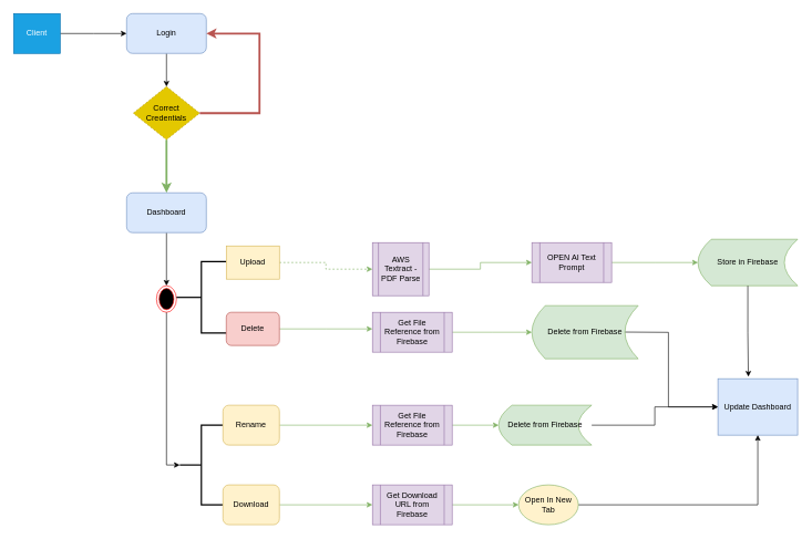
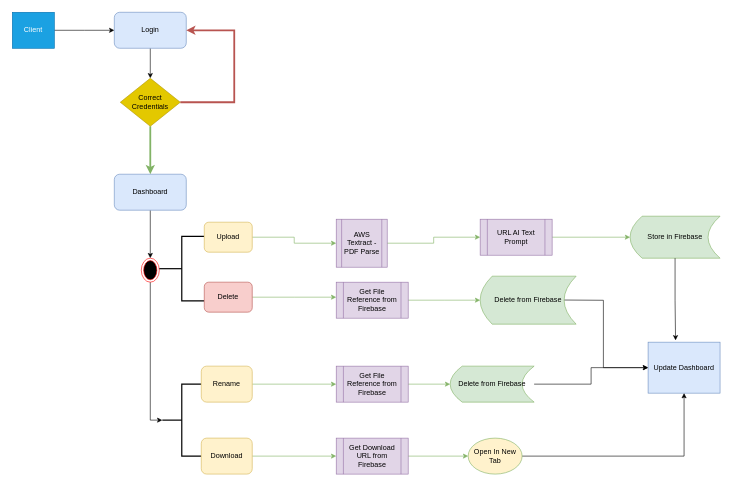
- <mxCell id="8" value="Correct Credentials" style="rhombus;whiteSpace=wrap;html=1;fillColor=#e3c800;fontColor=#000000;strokeColor=#B09500;dashed=1;" vertex="1" parent="1"><mxGeometry x="200" y="130" width="100" height="80" as="geometry" /></mxCell>
+ <mxCell id="8" value="Correct Credentials" style="rhombus;whiteSpace=wrap;html=1;fillColor=#e3c800;fontColor=#000000;strokeColor=#B09500;" vertex="1" parent="1"><mxGeometry x="200" y="130" width="100" height="80" as="geometry" /></mxCell>
- <mxCell id="15" value="Upload" style="whiteSpace=wrap;html=1;fillColor=#fff2cc;strokeColor=#d6b656;rounded=0;" vertex="1" parent="1"><mxGeometry x="340" y="370" width="80" height="50" as="geometry" /></mxCell>
+ <mxCell id="15" value="Upload" style="rounded=1;whiteSpace=wrap;html=1;fillColor=#fff2cc;strokeColor=#d6b656;" vertex="1" parent="1"><mxGeometry x="340" y="370" width="80" height="50" as="geometry" /></mxCell>
- <mxCell id="21" value="OPEN AI Text Prompt" style="shape=process;whiteSpace=wrap;html=1;backgroundOutline=1;fillColor=#e1d5e7;strokeColor=#9673a6;" vertex="1" parent="1"><mxGeometry x="800" y="365" width="120" height="60" as="geometry" /></mxCell>
+ <mxCell id="21" value="URL AI Text Prompt" style="shape=process;whiteSpace=wrap;html=1;backgroundOutline=1;fillColor=#e1d5e7;strokeColor=#9673a6;" vertex="1" parent="1"><mxGeometry x="800" y="365" width="120" height="60" as="geometry" /></mxCell>
- <mxCell id="14" style="edgeStyle=orthogonalEdgeStyle;rounded=0;orthogonalLoop=1;jettySize=auto;html=1;entryX=0;entryY=0.5;entryDx=0;entryDy=0;fillColor=#d5e8d4;strokeColor=#82b366;dashed=1;" edge="1" parent="1" source="15" target="19"><mxGeometry relative="1" as="geometry" /></mxCell>
+ <mxCell id="14" style="edgeStyle=orthogonalEdgeStyle;rounded=0;orthogonalLoop=1;jettySize=auto;html=1;entryX=0;entryY=0.5;entryDx=0;entryDy=0;fillColor=#d5e8d4;strokeColor=#82b366;" edge="1" parent="1" source="15" target="19"><mxGeometry relative="1" as="geometry" /></mxCell>
